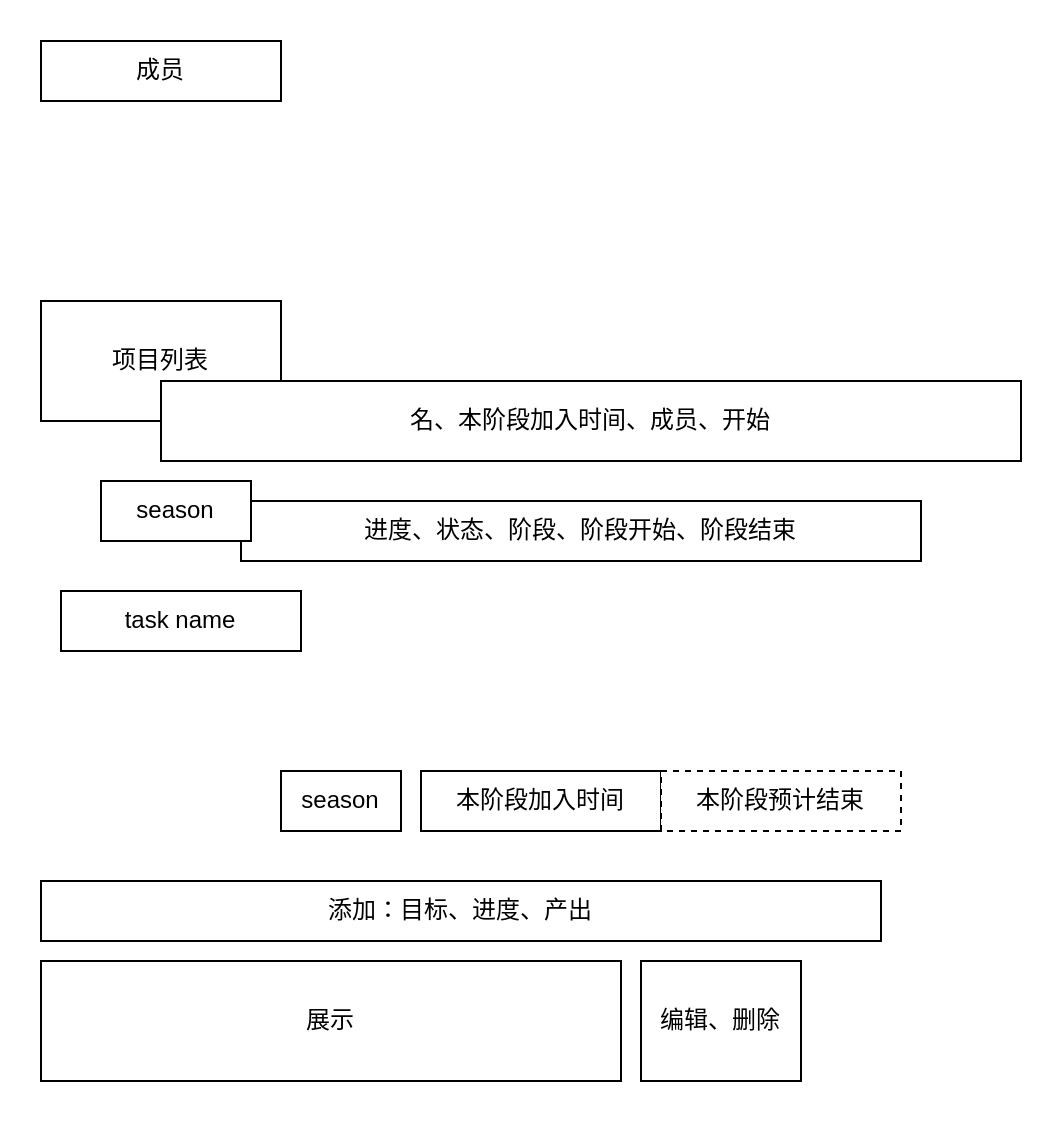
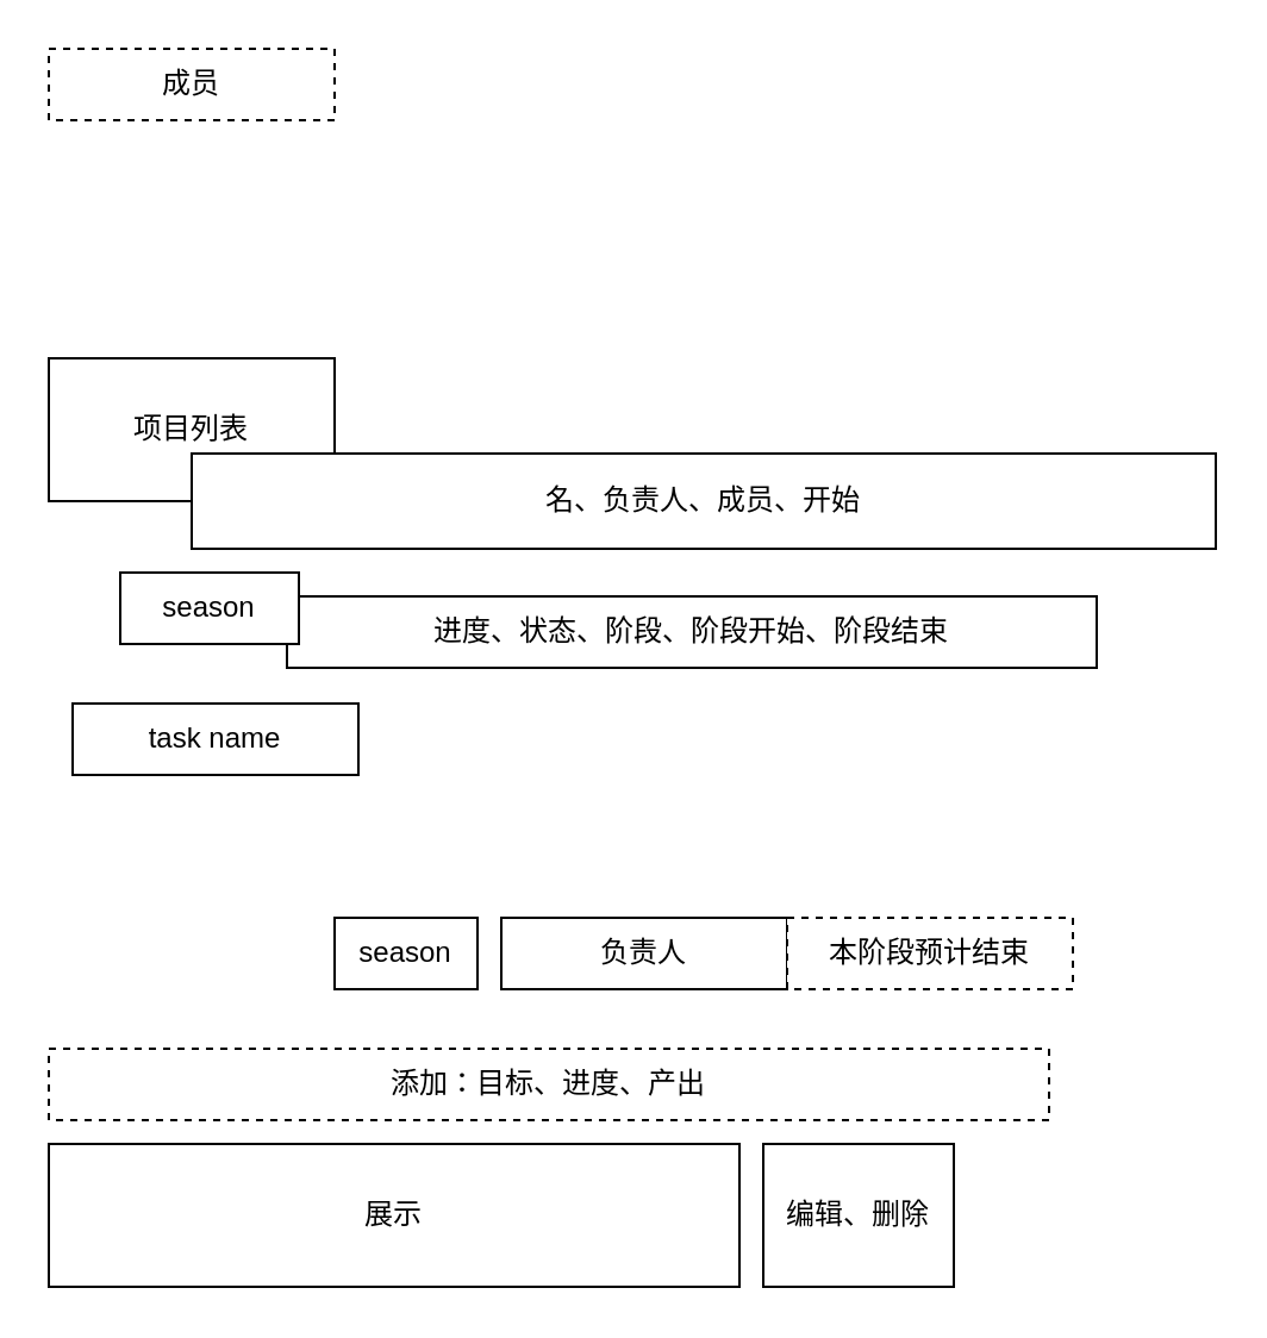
- <mxCell id="9" value="成员" style="whiteSpace=wrap;html=1;" vertex="1" parent="1"><mxGeometry x="20" y="20" width="120" height="30" as="geometry" /></mxCell>
+ <mxCell id="9" value="成员" style="whiteSpace=wrap;html=1;dashed=1;" vertex="1" parent="1"><mxGeometry x="20" y="20" width="120" height="30" as="geometry" /></mxCell>
- <mxCell id="10" value="名、本阶段加入时间、成员、开始" style="whiteSpace=wrap;html=1;" vertex="1" parent="1"><mxGeometry x="80" y="190" width="430" height="40" as="geometry" /></mxCell>
+ <mxCell id="10" value="名、负责人、成员、开始" style="whiteSpace=wrap;html=1;" vertex="1" parent="1"><mxGeometry x="80" y="190" width="430" height="40" as="geometry" /></mxCell>
- <mxCell id="3" value="本阶段加入时间" style="whiteSpace=wrap;html=1;" vertex="1" parent="1"><mxGeometry x="210" y="385" width="120" height="30" as="geometry" /></mxCell>
+ <mxCell id="3" value="负责人" style="whiteSpace=wrap;html=1;" vertex="1" parent="1"><mxGeometry x="210" y="385" width="120" height="30" as="geometry" /></mxCell>
- <mxCell id="5" value="添加：目标、进度、产出" style="whiteSpace=wrap;html=1;" vertex="1" parent="1"><mxGeometry x="20" y="440" width="420" height="30" as="geometry" /></mxCell>
+ <mxCell id="5" value="添加：目标、进度、产出" style="whiteSpace=wrap;html=1;dashed=1;" vertex="1" parent="1"><mxGeometry x="20" y="440" width="420" height="30" as="geometry" /></mxCell>
